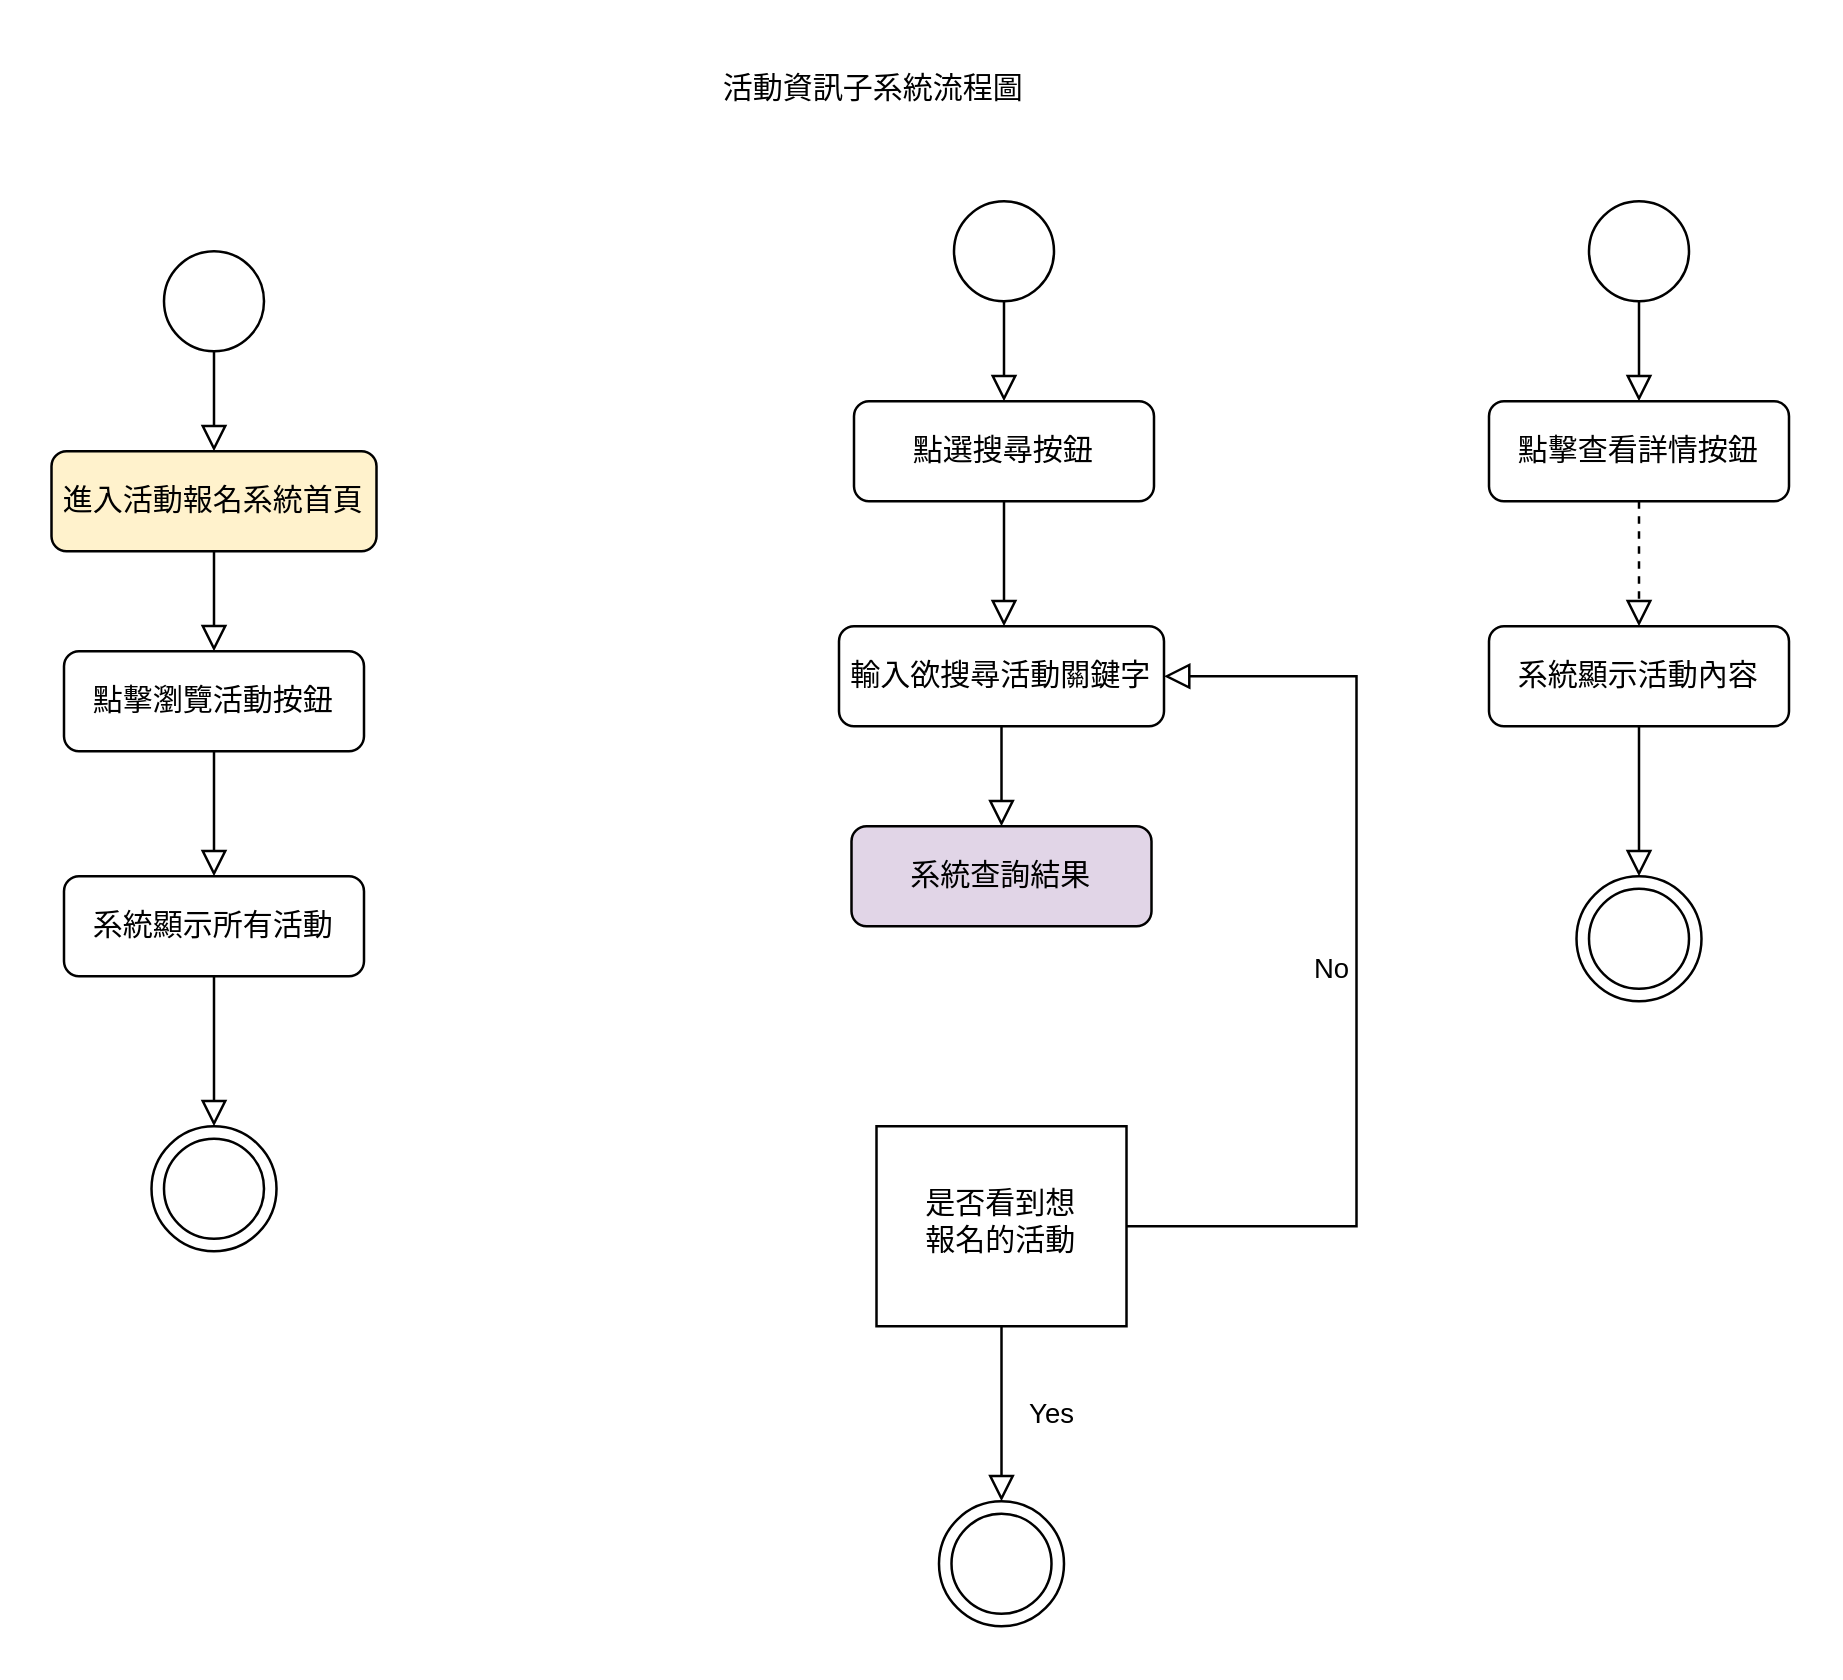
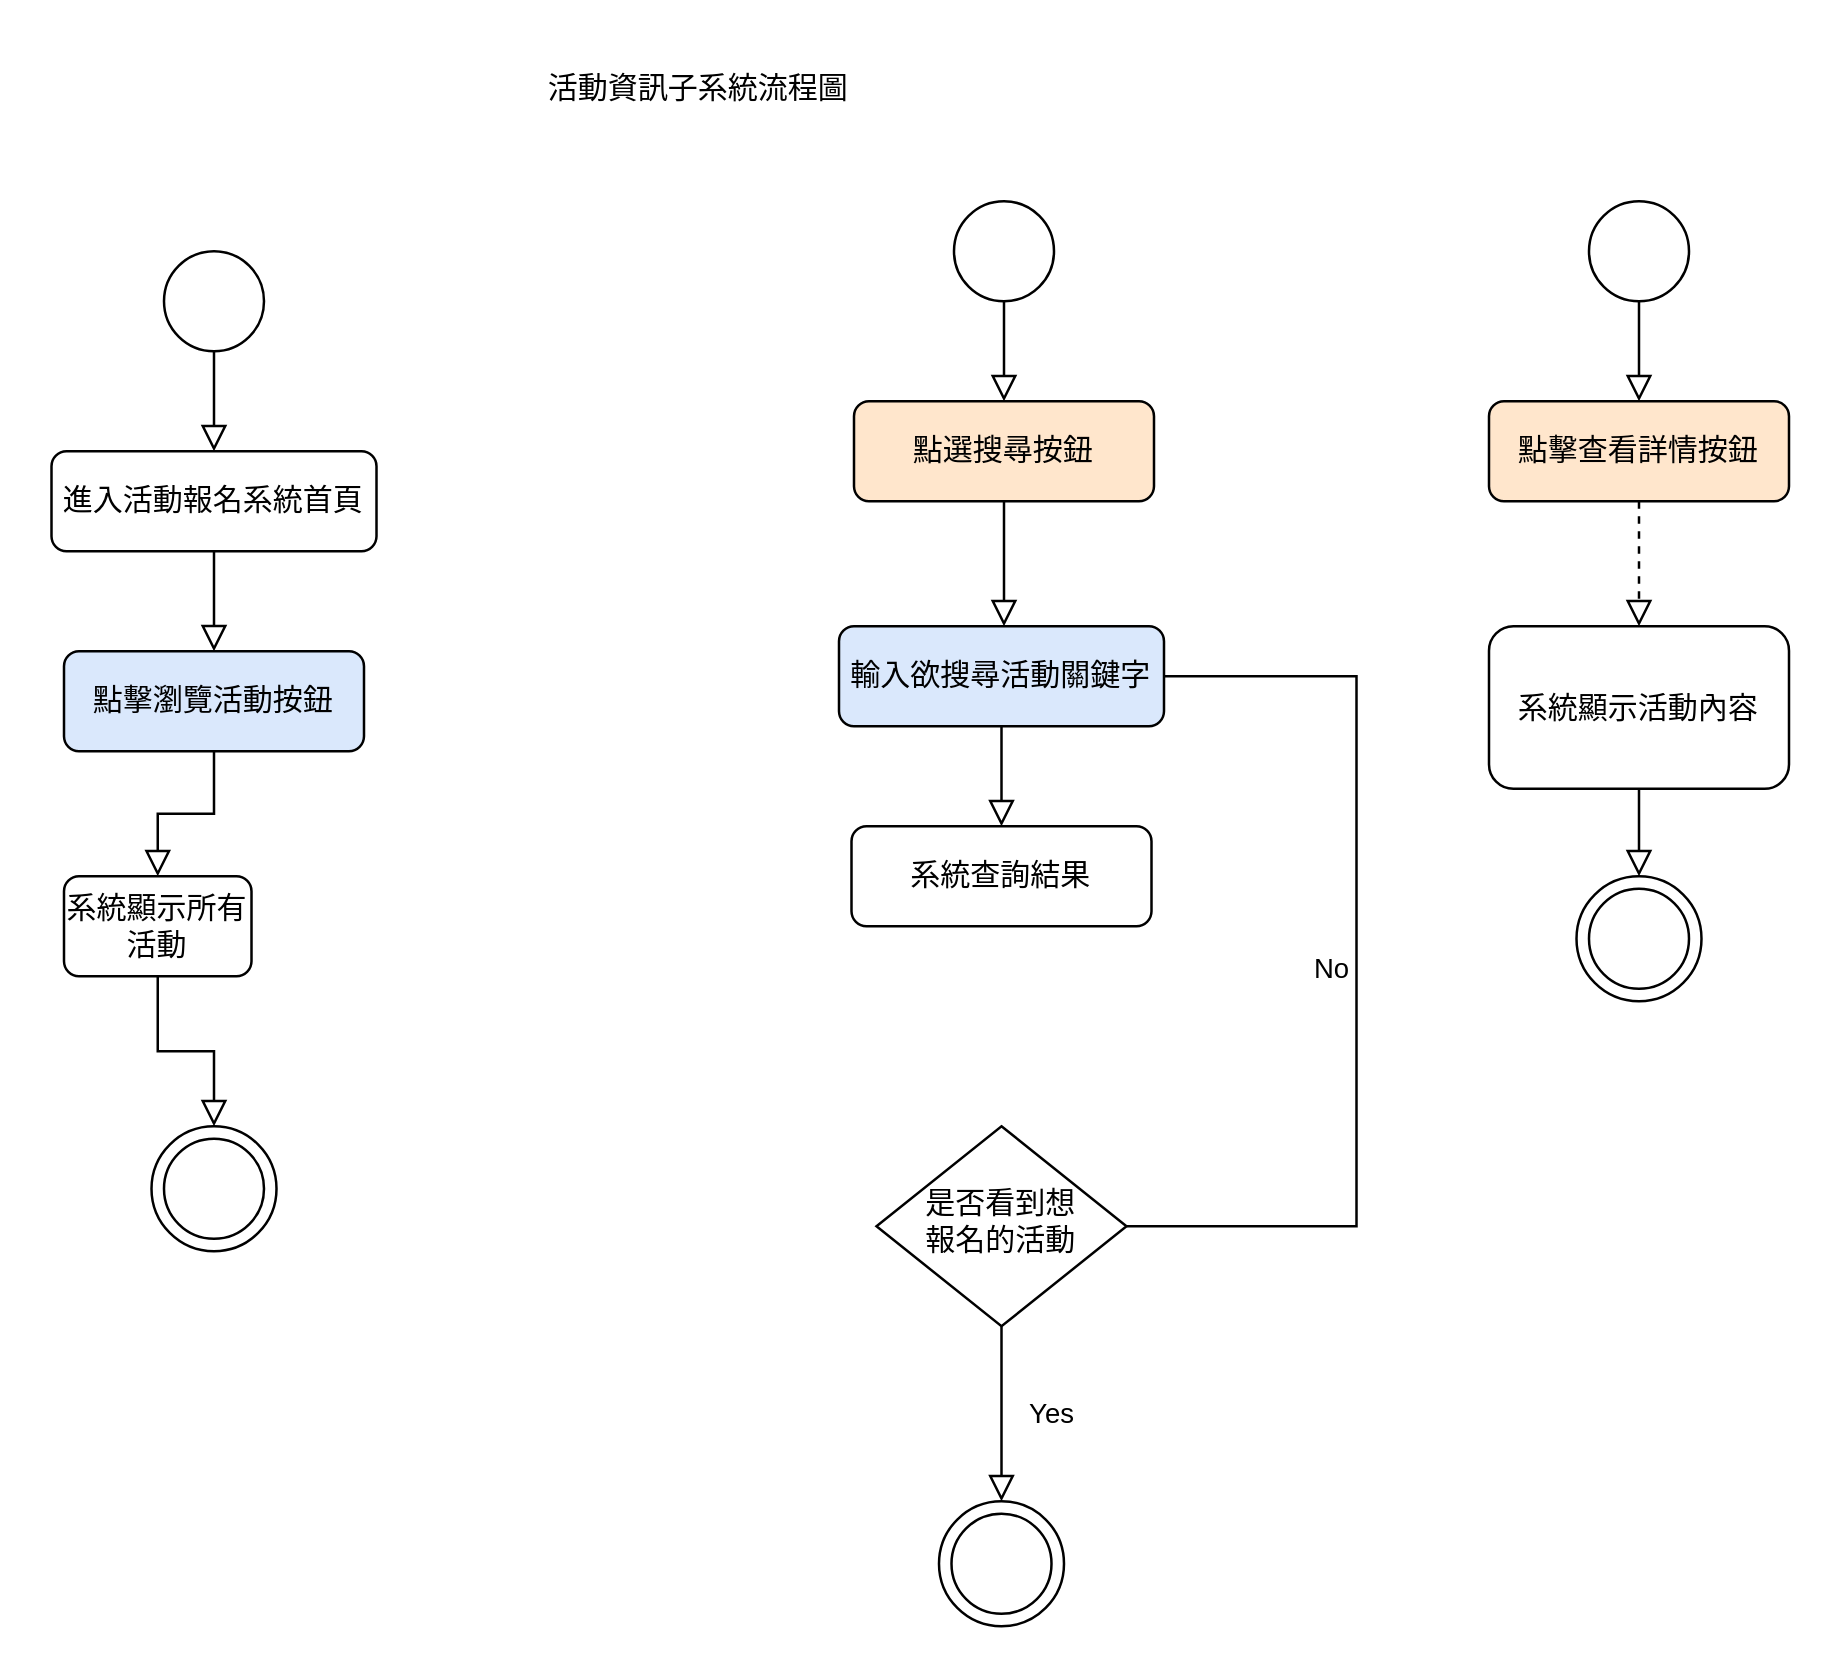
- <mxCell id="7" value="活動資訊子系統流程圖" style="text;html=1;strokeColor=none;fillColor=none;align=center;verticalAlign=middle;whiteSpace=wrap;rounded=0;" parent="1" vertex="1"><mxGeometry x="274" y="20" width="150" height="30" as="geometry" /></mxCell>
+ <mxCell id="7" value="活動資訊子系統流程圖" style="text;html=1;strokeColor=none;fillColor=none;align=center;verticalAlign=middle;whiteSpace=wrap;rounded=0;" parent="1" vertex="1"><mxGeometry x="204" y="20" width="150" height="30" as="geometry" /></mxCell>
- <mxCell id="21" value="點選搜尋按鈕" style="rounded=1;whiteSpace=wrap;html=1;fontSize=12;glass=0;strokeWidth=1;shadow=0;" vertex="1" parent="1"><mxGeometry x="341" y="160" width="120" height="40" as="geometry" /></mxCell>
+ <mxCell id="21" value="點選搜尋按鈕" style="rounded=1;whiteSpace=wrap;html=1;fontSize=12;glass=0;strokeWidth=1;shadow=0;fillColor=#ffe6cc;" vertex="1" parent="1"><mxGeometry x="341" y="160" width="120" height="40" as="geometry" /></mxCell>
- <mxCell id="26" value="點擊查看詳情按鈕" style="rounded=1;whiteSpace=wrap;html=1;fontSize=12;glass=0;strokeWidth=1;shadow=0;" vertex="1" parent="1"><mxGeometry x="595" y="160" width="120" height="40" as="geometry" /></mxCell>
+ <mxCell id="26" value="點擊查看詳情按鈕" style="rounded=1;whiteSpace=wrap;html=1;fontSize=12;glass=0;strokeWidth=1;shadow=0;fillColor=#ffe6cc;" vertex="1" parent="1"><mxGeometry x="595" y="160" width="120" height="40" as="geometry" /></mxCell>
- <mxCell id="3" value="進入活動報名系統首頁" style="rounded=1;whiteSpace=wrap;html=1;fontSize=12;glass=0;strokeWidth=1;shadow=0;fillColor=#fff2cc;" parent="1" vertex="1"><mxGeometry x="20" y="180" width="130" height="40" as="geometry" /></mxCell>
+ <mxCell id="3" value="進入活動報名系統首頁" style="rounded=1;whiteSpace=wrap;html=1;fontSize=12;glass=0;strokeWidth=1;shadow=0;" parent="1" vertex="1"><mxGeometry x="20" y="180" width="130" height="40" as="geometry" /></mxCell>
- <mxCell id="13" value="輸入欲搜尋活動關鍵字" style="rounded=1;whiteSpace=wrap;html=1;fontSize=12;glass=0;strokeWidth=1;shadow=0;" parent="1" vertex="1"><mxGeometry x="335" y="250" width="130" height="40" as="geometry" /></mxCell>
+ <mxCell id="13" value="輸入欲搜尋活動關鍵字" style="rounded=1;whiteSpace=wrap;html=1;fontSize=12;glass=0;strokeWidth=1;shadow=0;fillColor=#dae8fc;" parent="1" vertex="1"><mxGeometry x="335" y="250" width="130" height="40" as="geometry" /></mxCell>
- <mxCell id="5" value="No" style="edgeStyle=orthogonalEdgeStyle;rounded=0;html=1;jettySize=auto;orthogonalLoop=1;fontSize=11;endArrow=block;endFill=0;endSize=8;strokeWidth=1;shadow=0;labelBackgroundColor=none;exitX=1;exitY=0.5;exitDx=0;exitDy=0;entryX=1;entryY=0.5;entryDx=0;entryDy=0;" parent="1" source="6" edge="1" target="13"><mxGeometry y="10" relative="1" as="geometry"><mxPoint as="offset" /><mxPoint x="541" y="280" as="targetPoint" /><mxPoint x="453.95" y="490" as="sourcePoint" /><Array as="points"><mxPoint x="542" y="490" /><mxPoint x="542" y="270" /></Array></mxGeometry></mxCell>
+ <mxCell id="5" value="No" style="edgeStyle=orthogonalEdgeStyle;rounded=0;html=1;jettySize=auto;orthogonalLoop=1;fontSize=11;endArrow=none;endFill=0;endSize=8;strokeWidth=1;shadow=0;labelBackgroundColor=none;exitX=1;exitY=0.5;exitDx=0;exitDy=0;entryX=1;entryY=0.5;entryDx=0;entryDy=0;" parent="1" source="6" edge="1" target="13"><mxGeometry y="10" relative="1" as="geometry"><mxPoint as="offset" /><mxPoint x="541" y="280" as="targetPoint" /><mxPoint x="453.95" y="490" as="sourcePoint" /><Array as="points"><mxPoint x="542" y="490" /><mxPoint x="542" y="270" /></Array></mxGeometry></mxCell>
- <mxCell id="27" value="系統顯示活動內容" style="rounded=1;whiteSpace=wrap;html=1;fontSize=12;glass=0;strokeWidth=1;shadow=0;" vertex="1" parent="1"><mxGeometry x="595" y="250" width="120" height="40" as="geometry" /></mxCell>
+ <mxCell id="27" value="系統顯示活動內容" style="rounded=1;whiteSpace=wrap;html=1;fontSize=12;glass=0;strokeWidth=1;shadow=0;" vertex="1" parent="1"><mxGeometry x="595" y="250" width="120" height="65" as="geometry" /></mxCell>
- <mxCell id="31" value="點擊瀏覽活動按鈕" style="rounded=1;whiteSpace=wrap;html=1;fontSize=12;glass=0;strokeWidth=1;shadow=0;" vertex="1" parent="1"><mxGeometry x="25" y="260" width="120" height="40" as="geometry" /></mxCell>
+ <mxCell id="31" value="點擊瀏覽活動按鈕" style="rounded=1;whiteSpace=wrap;html=1;fontSize=12;glass=0;strokeWidth=1;shadow=0;fillColor=#dae8fc;" vertex="1" parent="1"><mxGeometry x="25" y="260" width="120" height="40" as="geometry" /></mxCell>
- <mxCell id="14" value="系統查詢結果" style="rounded=1;whiteSpace=wrap;html=1;fontSize=12;glass=0;strokeWidth=1;shadow=0;fillColor=#e1d5e7;" parent="1" vertex="1"><mxGeometry x="340" y="330" width="120" height="40" as="geometry" /></mxCell>
+ <mxCell id="14" value="系統查詢結果" style="rounded=1;whiteSpace=wrap;html=1;fontSize=12;glass=0;strokeWidth=1;shadow=0;" parent="1" vertex="1"><mxGeometry x="340" y="330" width="120" height="40" as="geometry" /></mxCell>
- <mxCell id="10" value="系統顯示所有活動" style="rounded=1;whiteSpace=wrap;html=1;fontSize=12;glass=0;strokeWidth=1;shadow=0;" parent="1" vertex="1"><mxGeometry x="25" y="350" width="120" height="40" as="geometry" /></mxCell>
+ <mxCell id="10" value="系統顯示所有活動" style="rounded=1;whiteSpace=wrap;html=1;fontSize=12;glass=0;strokeWidth=1;shadow=0;" parent="1" vertex="1"><mxGeometry x="25" y="350" width="75" height="40" as="geometry" /></mxCell>
- <mxCell id="6" value="是否看到想&lt;br&gt;報名的活動" style="whiteSpace=wrap;html=1;shadow=0;fontFamily=Helvetica;fontSize=12;align=center;strokeWidth=1;spacing=6;spacingTop=-4;rounded=0;" parent="1" vertex="1"><mxGeometry x="350" y="450" width="100" height="80" as="geometry" /></mxCell>
+ <mxCell id="6" value="是否看到想&lt;br&gt;報名的活動" style="rhombus;whiteSpace=wrap;html=1;shadow=0;fontFamily=Helvetica;fontSize=12;align=center;strokeWidth=1;spacing=6;spacingTop=-4;" parent="1" vertex="1"><mxGeometry x="350" y="450" width="100" height="80" as="geometry" /></mxCell>
